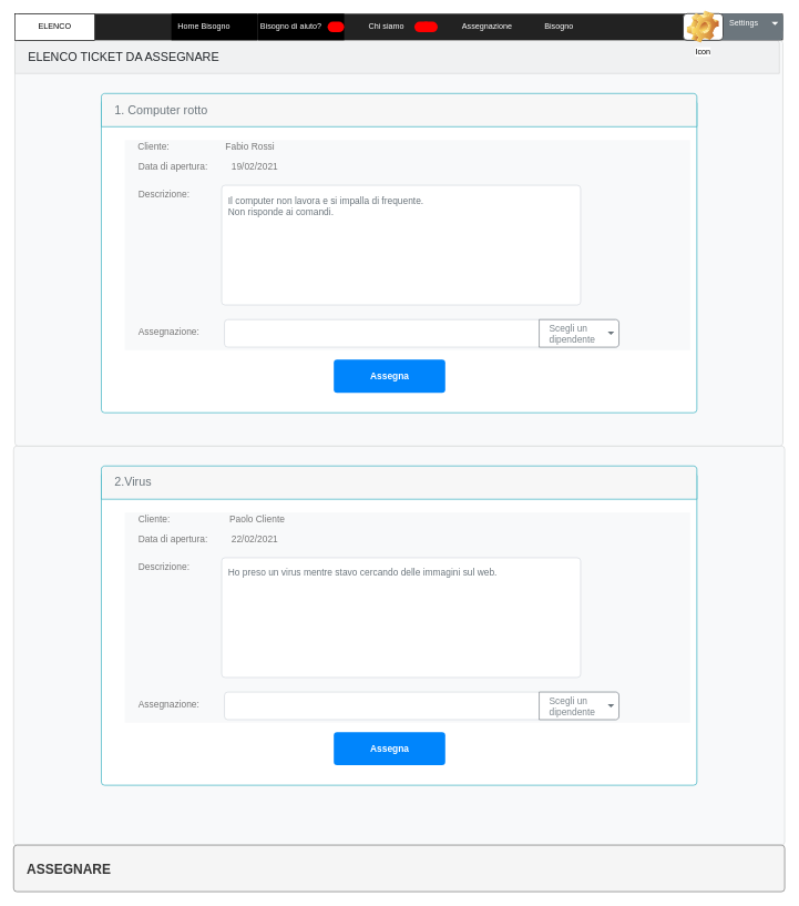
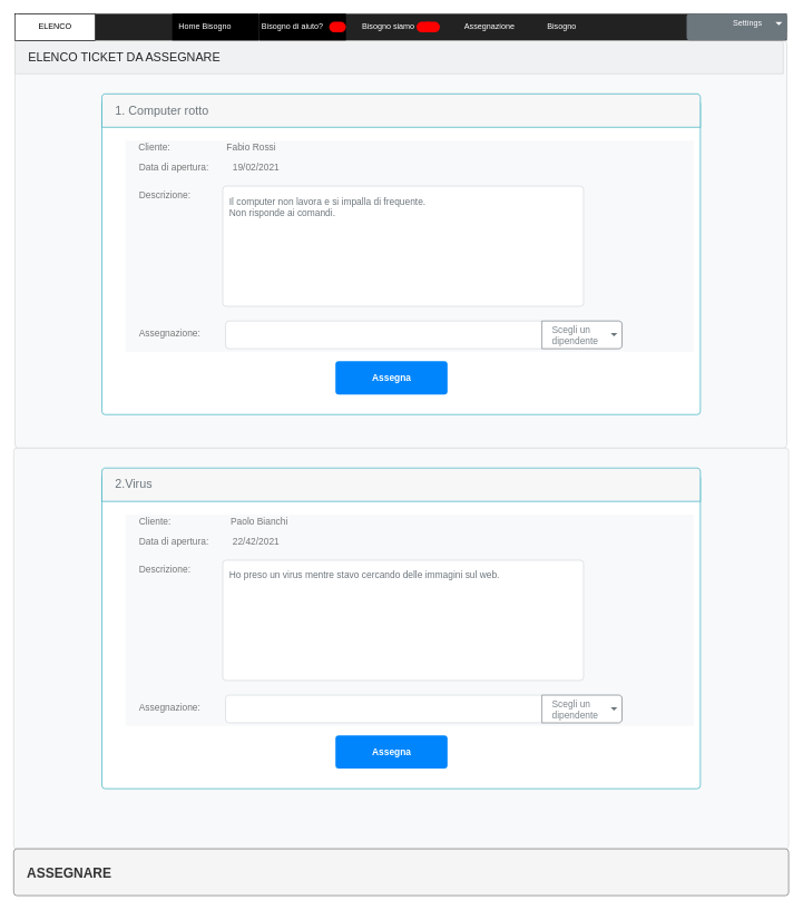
- <mxCell id="23" value="&lt;font color=&quot;#ffffff&quot;&gt;Chi siamo&lt;/font&gt;" style="html=1;shadow=0;dashed=0;fillColor=none;strokeColor=none;shape=mxgraph.bootstrap.rect;fontColor=#999999;spacingRight=30;whiteSpace=wrap;" parent="19" vertex="1"><mxGeometry x="490.005" width="158.125" height="40" as="geometry" /></mxCell>
+ <mxCell id="23" value="&lt;font color=&quot;#ffffff&quot;&gt;Bisogno siamo&lt;/font&gt;" style="html=1;shadow=0;dashed=0;fillColor=none;strokeColor=none;shape=mxgraph.bootstrap.rect;fontColor=#999999;spacingRight=30;whiteSpace=wrap;" parent="19" vertex="1"><mxGeometry x="490.005" width="158.125" height="40" as="geometry" /></mxCell>
- <mxCell id="31" value="Icon" style="icon;html=1;image=img/clipart/Gear_128x128.png" vertex="1" parent="28"><mxGeometry width="60" height="40" as="geometry" /></mxCell>
- <mxCell id="46" value="Paolo Cliente" style="strokeColor=none;fillColor=none;fontColor=#777777;whiteSpace=wrap;align=left;verticalAlign=middle;fontStyle=0;fontSize=14;" vertex="1" parent="37"><mxGeometry x="155.66" y="-10" width="150" height="40" as="geometry" /></mxCell>
+ <mxCell id="46" value="Paolo Bianchi" style="strokeColor=none;fillColor=none;fontColor=#777777;whiteSpace=wrap;align=left;verticalAlign=middle;fontStyle=0;fontSize=14;" vertex="1" parent="37"><mxGeometry x="155.66" y="-10" width="150" height="40" as="geometry" /></mxCell>
- <mxCell id="44" value="22/02/2021" style="strokeColor=none;fillColor=none;fontColor=#777777;whiteSpace=wrap;align=left;verticalAlign=middle;fontStyle=0;fontSize=14;" vertex="1" parent="37"><mxGeometry x="158.43" y="20" width="150" height="40" as="geometry" /></mxCell>
+ <mxCell id="44" value="22/42/2021" style="strokeColor=none;fillColor=none;fontColor=#777777;whiteSpace=wrap;align=left;verticalAlign=middle;fontStyle=0;fontSize=14;" vertex="1" parent="37"><mxGeometry x="158.43" y="20" width="150" height="40" as="geometry" /></mxCell>
